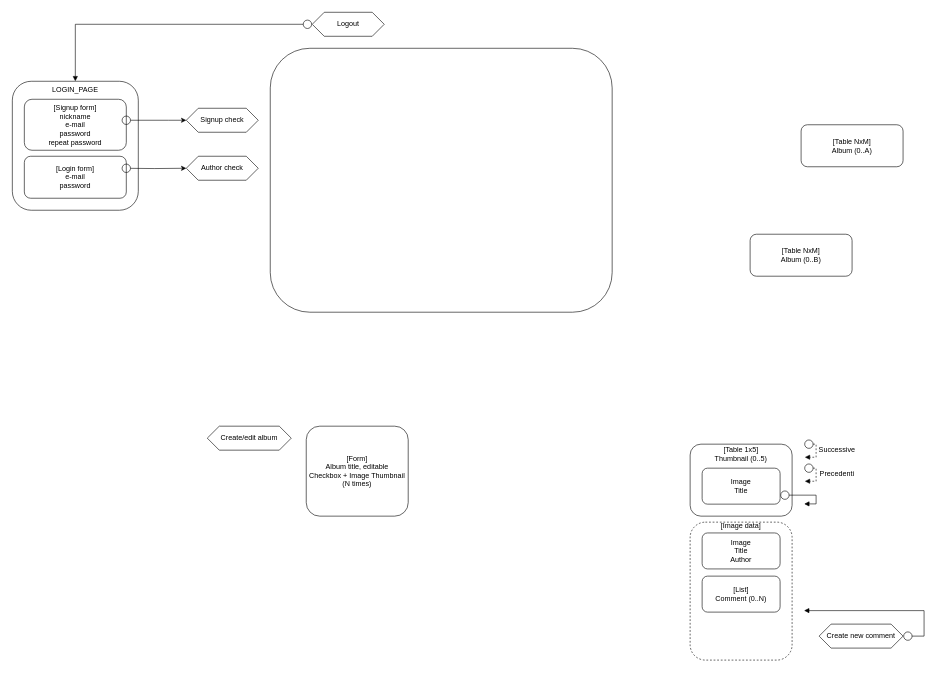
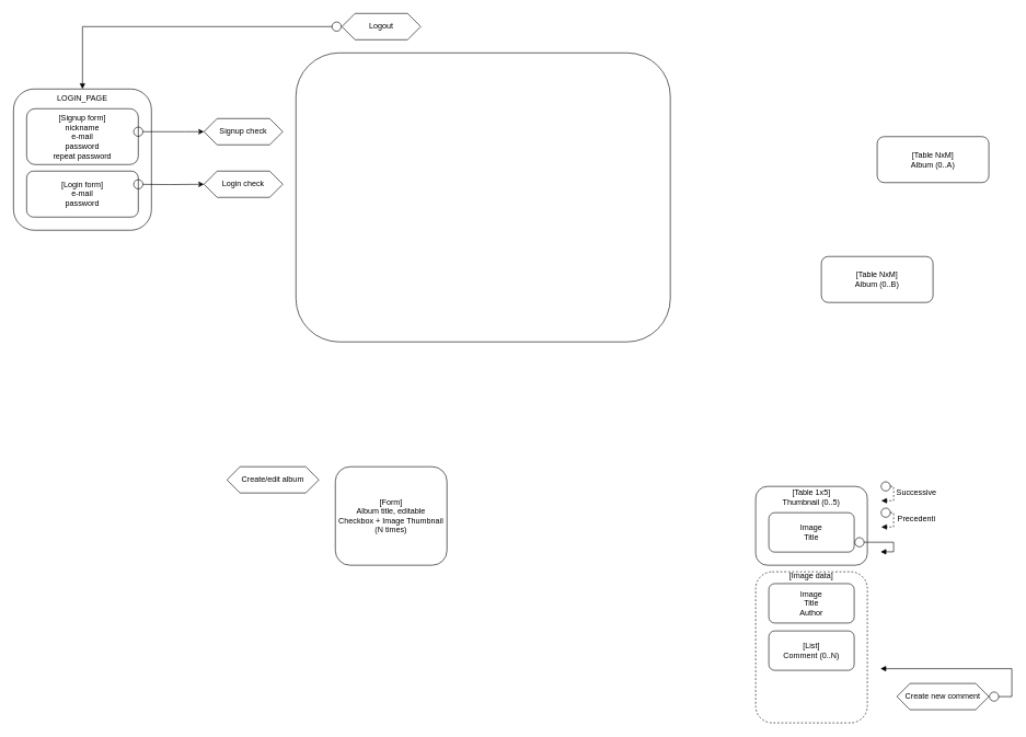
- <mxCell id="2" value="Author check" style="shape=hexagon;perimeter=hexagonPerimeter2;whiteSpace=wrap;html=1;fixedSize=1;strokeColor=default;" parent="1" vertex="1"><mxGeometry x="310" y="260" width="120" height="40" as="geometry" /></mxCell>
+ <mxCell id="2" value="Login check" style="shape=hexagon;perimeter=hexagonPerimeter2;whiteSpace=wrap;html=1;fixedSize=1;strokeColor=default;" parent="1" vertex="1"><mxGeometry x="310" y="260" width="120" height="40" as="geometry" /></mxCell>
